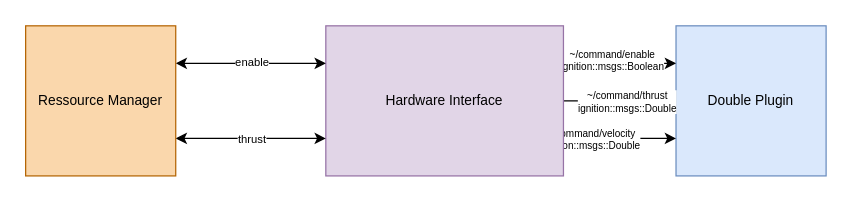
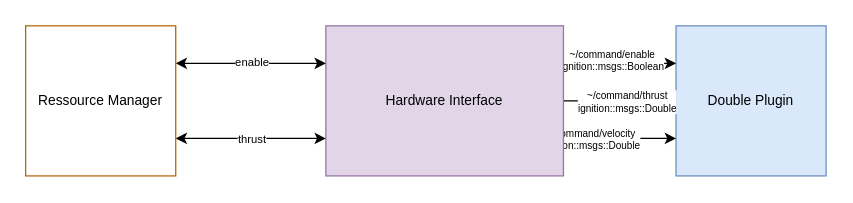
- <mxCell id="14" value="Ressource Manager" style="rounded=0;whiteSpace=wrap;html=1;fillColor=#fad7ac;strokeColor=#b46504;fontSize=11;" parent="1" vertex="1"><mxGeometry x="20" y="20" width="120" height="120" as="geometry" /></mxCell>
+ <mxCell id="14" value="Ressource Manager" style="rounded=0;whiteSpace=wrap;html=1;fillColor=#ffffff;strokeColor=#b46504;fontSize=11;" parent="1" vertex="1"><mxGeometry x="20" y="20" width="120" height="120" as="geometry" /></mxCell>
